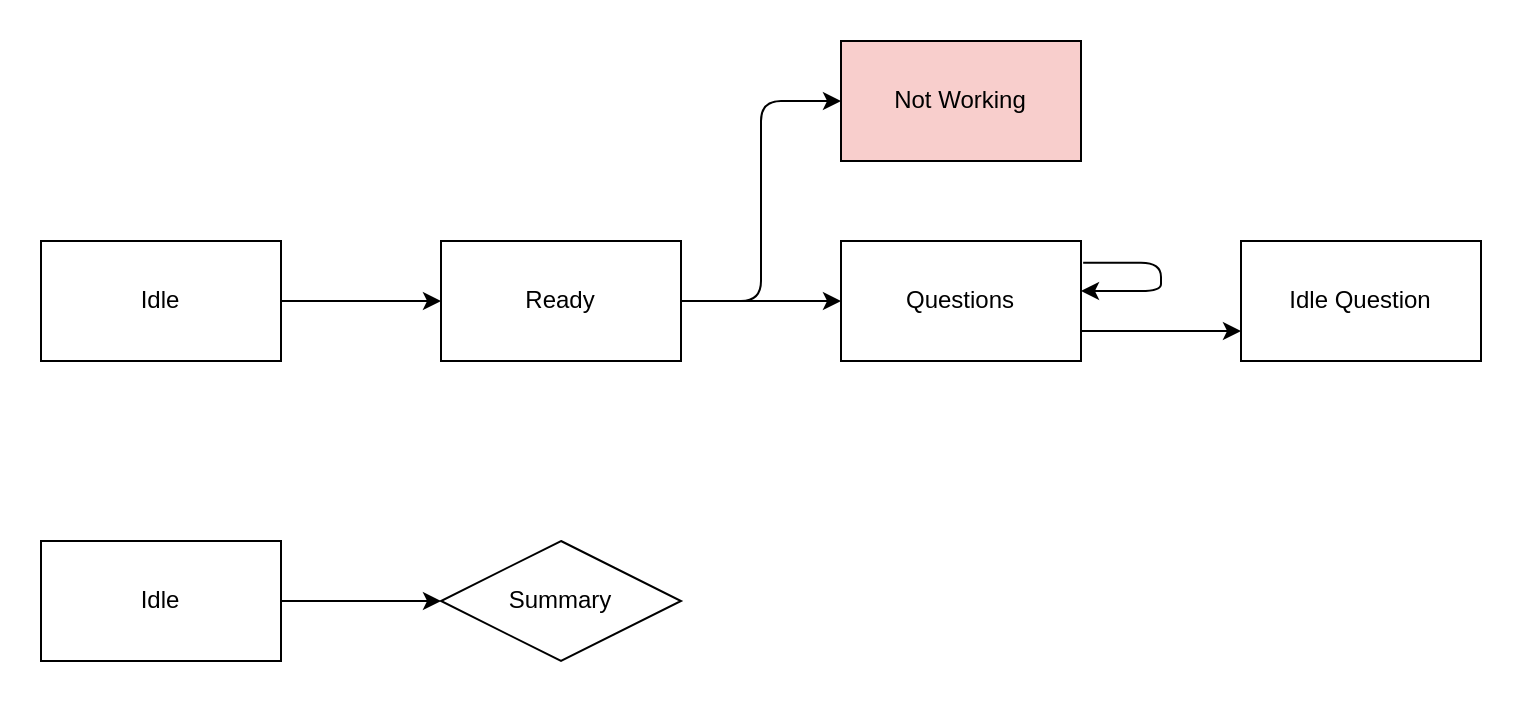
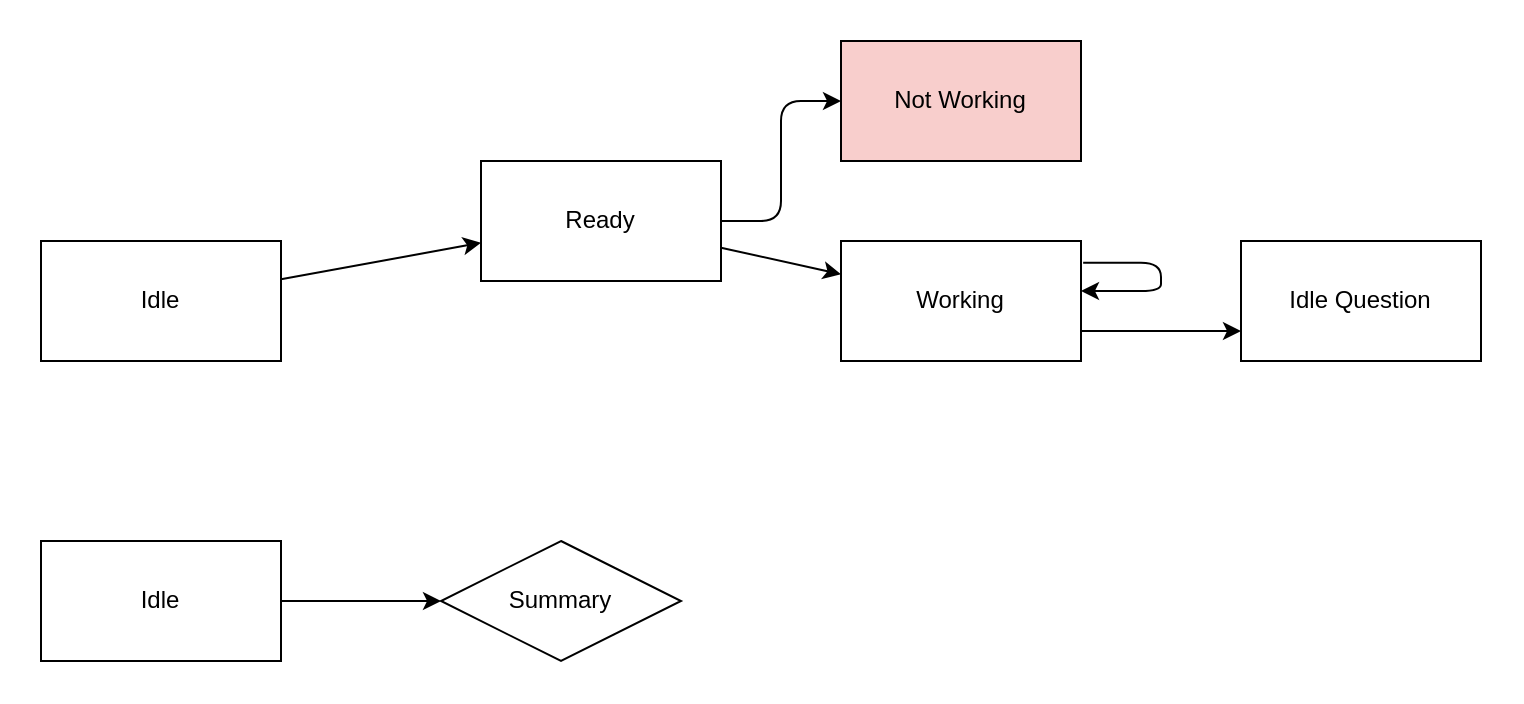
- <mxCell id="6" value="Ready" style="rounded=0;whiteSpace=wrap;html=1;" parent="1" vertex="1"><mxGeometry x="220" y="120" width="120" height="60" as="geometry" /></mxCell>
+ <mxCell id="6" value="Ready" style="rounded=0;whiteSpace=wrap;html=1;" parent="1" vertex="1"><mxGeometry x="240" y="80" width="120" height="60" as="geometry" /></mxCell>
- <mxCell id="9" value="Questions" style="rounded=0;whiteSpace=wrap;html=1;" parent="1" vertex="1"><mxGeometry x="420" y="120" width="120" height="60" as="geometry" /></mxCell>
+ <mxCell id="9" value="Working" style="rounded=0;whiteSpace=wrap;html=1;" parent="1" vertex="1"><mxGeometry x="420" y="120" width="120" height="60" as="geometry" /></mxCell>
